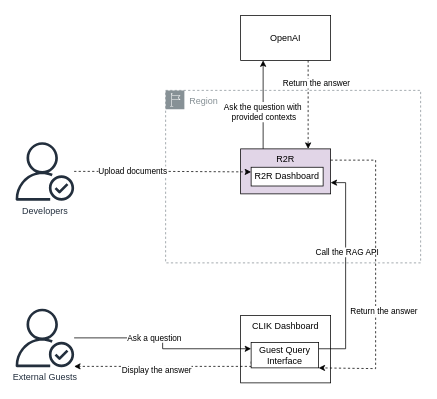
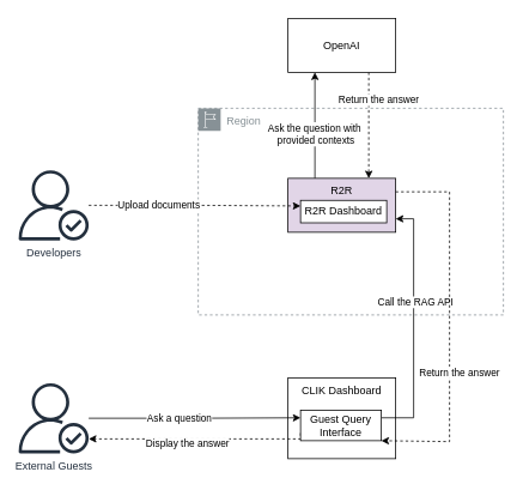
- <mxCell id="14" value="External Guests" style="sketch=0;outlineConnect=0;fontColor=#232F3E;gradientColor=none;fillColor=#232F3D;strokeColor=none;dashed=0;verticalLabelPosition=bottom;verticalAlign=top;align=center;html=1;fontSize=12;fontStyle=0;aspect=fixed;pointerEvents=1;shape=mxgraph.aws4.authenticated_user;" parent="1" vertex="1"><mxGeometry x="20" y="411" width="78" height="78" as="geometry" /></mxCell>
+ <mxCell id="14" value="External Guests" style="sketch=0;outlineConnect=0;fontColor=#232F3E;gradientColor=none;fillColor=#232F3D;strokeColor=none;dashed=0;verticalLabelPosition=bottom;verticalAlign=top;align=center;html=1;fontSize=12;fontStyle=0;aspect=fixed;pointerEvents=1;shape=mxgraph.aws4.authenticated_user;" parent="1" vertex="1"><mxGeometry x="20" y="426" width="78" height="78" as="geometry" /></mxCell>
